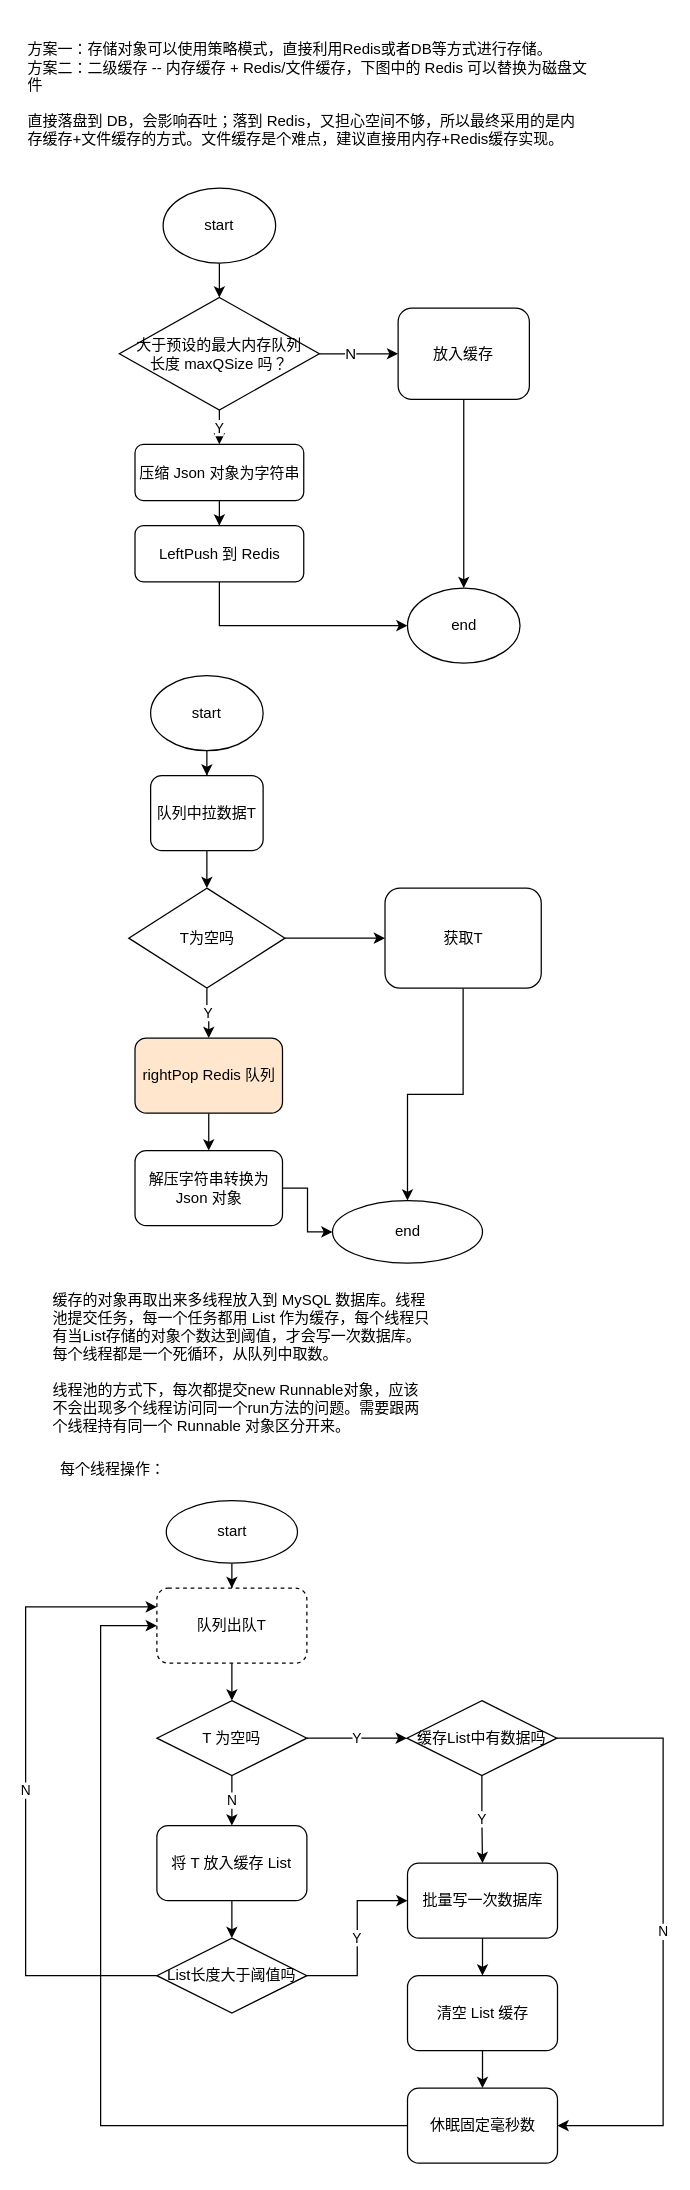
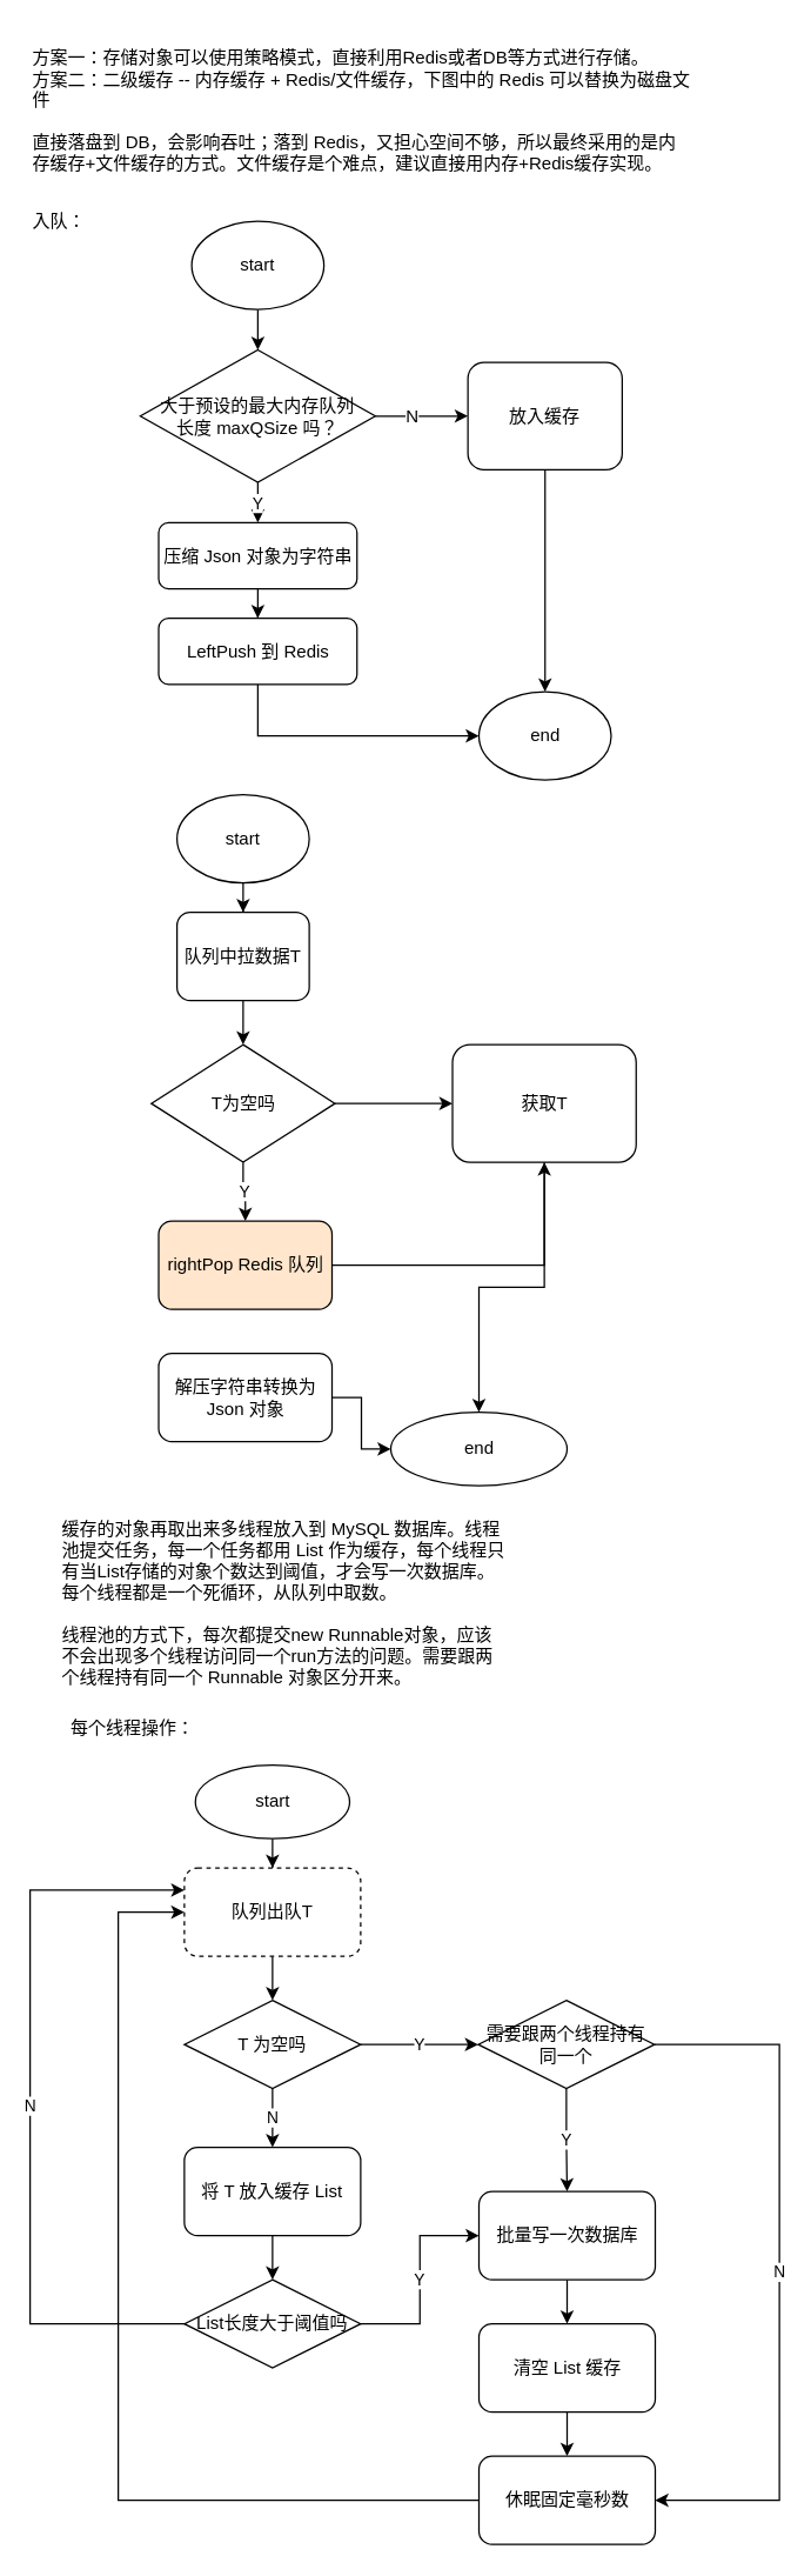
+ <mxCell id="15" value="入队：" style="text;html=1;strokeColor=none;fillColor=none;align=center;verticalAlign=middle;whiteSpace=wrap;rounded=0;" vertex="1" parent="1"><mxGeometry x="20" width="40" height="20" as="geometry" y="140" /></mxCell>
- <mxCell id="26" value="" style="edgeStyle=orthogonalEdgeStyle;rounded=0;orthogonalLoop=1;jettySize=auto;html=1;" edge="1" parent="1" source="27" target="29"><mxGeometry relative="1" as="geometry" /></mxCell>
+ <mxCell id="26" value="" style="edgeStyle=orthogonalEdgeStyle;rounded=0;orthogonalLoop=1;jettySize=auto;html=1;" edge="1" parent="1" source="27" target="25"><mxGeometry relative="1" as="geometry" /></mxCell>
- <mxCell id="41" value="缓存List中有数据吗" style="rhombus;whiteSpace=wrap;html=1;fontFamily=Helvetica;fontSize=12;fontColor=#000000;align=center;strokeColor=#000000;fillColor=#ffffff;" vertex="1" parent="1"><mxGeometry x="325" y="1360" width="120" height="60" as="geometry" /></mxCell>
+ <mxCell id="41" value="需要跟两个线程持有同一个" style="rhombus;whiteSpace=wrap;html=1;fontFamily=Helvetica;fontSize=12;fontColor=#000000;align=center;strokeColor=#000000;fillColor=#ffffff;" vertex="1" parent="1"><mxGeometry x="325" y="1360" width="120" height="60" as="geometry" /></mxCell>
